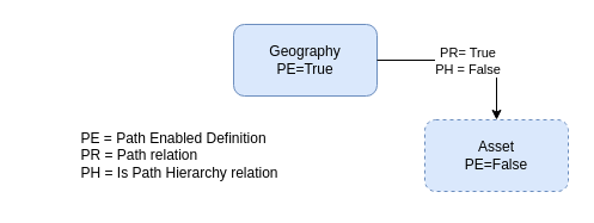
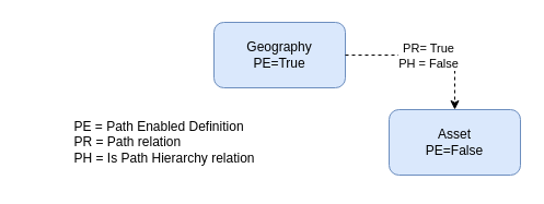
- <mxCell id="4" value="" style="endArrow=classic;html=1;rounded=0;exitX=1;exitY=0.5;exitDx=0;exitDy=0;entryX=0.5;entryY=0;entryDx=0;entryDy=0;edgeStyle=orthogonalEdgeStyle;" parent="1" source="2" target="3" edge="1"><mxGeometry relative="1" as="geometry"><mxPoint x="225" y="50" as="sourcePoint" /><mxPoint x="325" y="50" as="targetPoint" /></mxGeometry></mxCell>
+ <mxCell id="4" value="" style="endArrow=classic;html=1;rounded=0;exitX=1;exitY=0.5;exitDx=0;exitDy=0;entryX=0.5;entryY=0;entryDx=0;entryDy=0;edgeStyle=orthogonalEdgeStyle;dashed=1;" parent="1" source="2" target="3" edge="1"><mxGeometry relative="1" as="geometry"><mxPoint x="225" y="50" as="sourcePoint" /><mxPoint x="325" y="50" as="targetPoint" /></mxGeometry></mxCell>
- <mxCell id="3" value="Asset&lt;br&gt;&lt;div&gt;PE=False&lt;/div&gt;" style="rounded=1;whiteSpace=wrap;html=1;fillColor=#dae8fc;strokeColor=#6c8ebf;dashed=1;" parent="1" vertex="1"><mxGeometry x="355" y="100" width="120" height="60" as="geometry" /></mxCell>
+ <mxCell id="3" value="Asset&lt;br&gt;&lt;div&gt;PE=False&lt;/div&gt;" style="rounded=1;whiteSpace=wrap;html=1;fillColor=#dae8fc;strokeColor=#6c8ebf;" parent="1" vertex="1"><mxGeometry x="355" y="100" width="120" height="60" as="geometry" /></mxCell>
